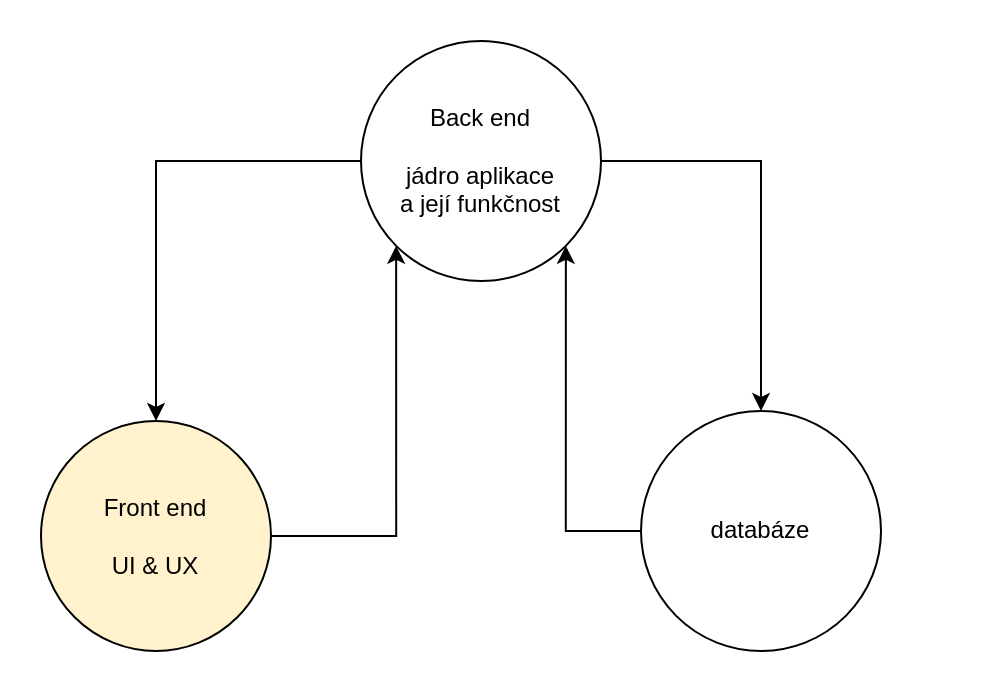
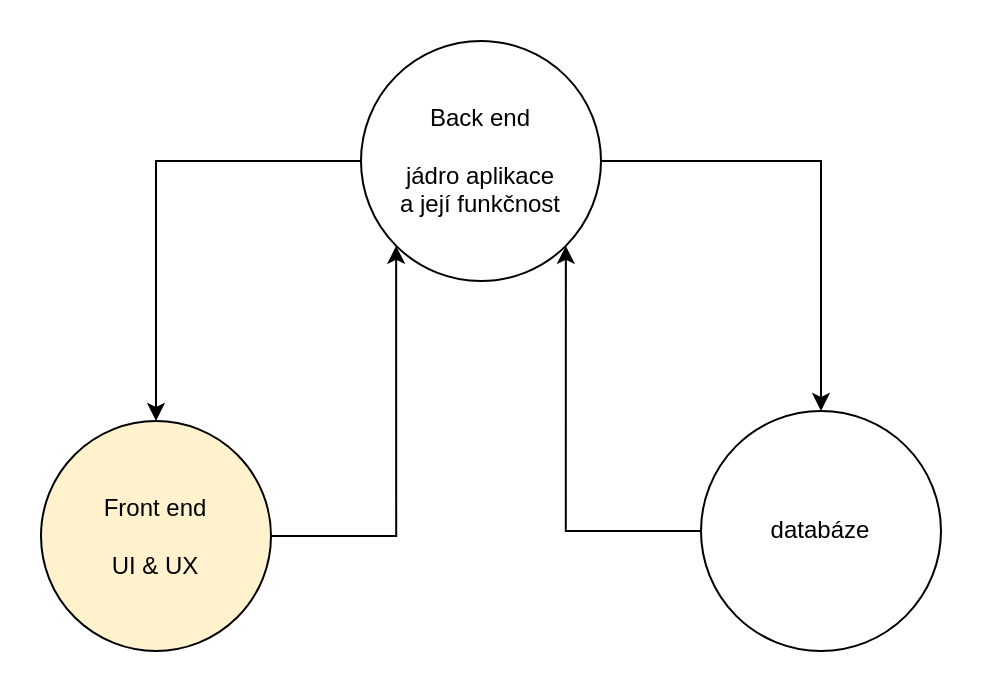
- <mxCell id="6" value="databáze" style="ellipse;whiteSpace=wrap;html=1;aspect=fixed;" vertex="1" parent="1"><mxGeometry x="320" y="205" width="120" height="120" as="geometry" /></mxCell>
+ <mxCell id="6" value="databáze" style="ellipse;whiteSpace=wrap;html=1;aspect=fixed;" vertex="1" parent="1"><mxGeometry x="350" y="205" width="120" height="120" as="geometry" /></mxCell>
